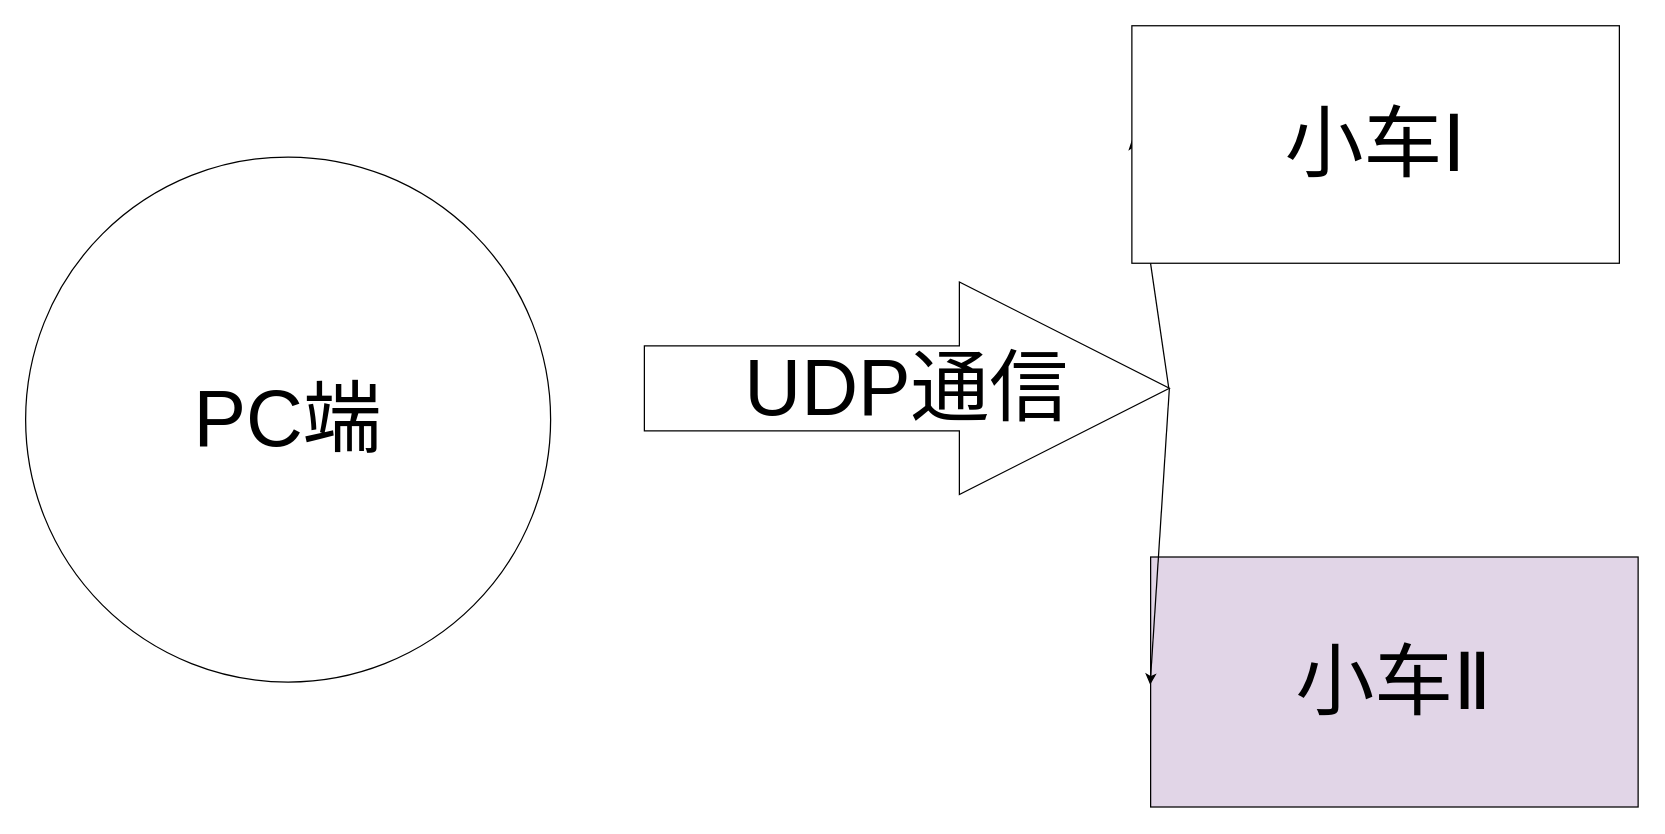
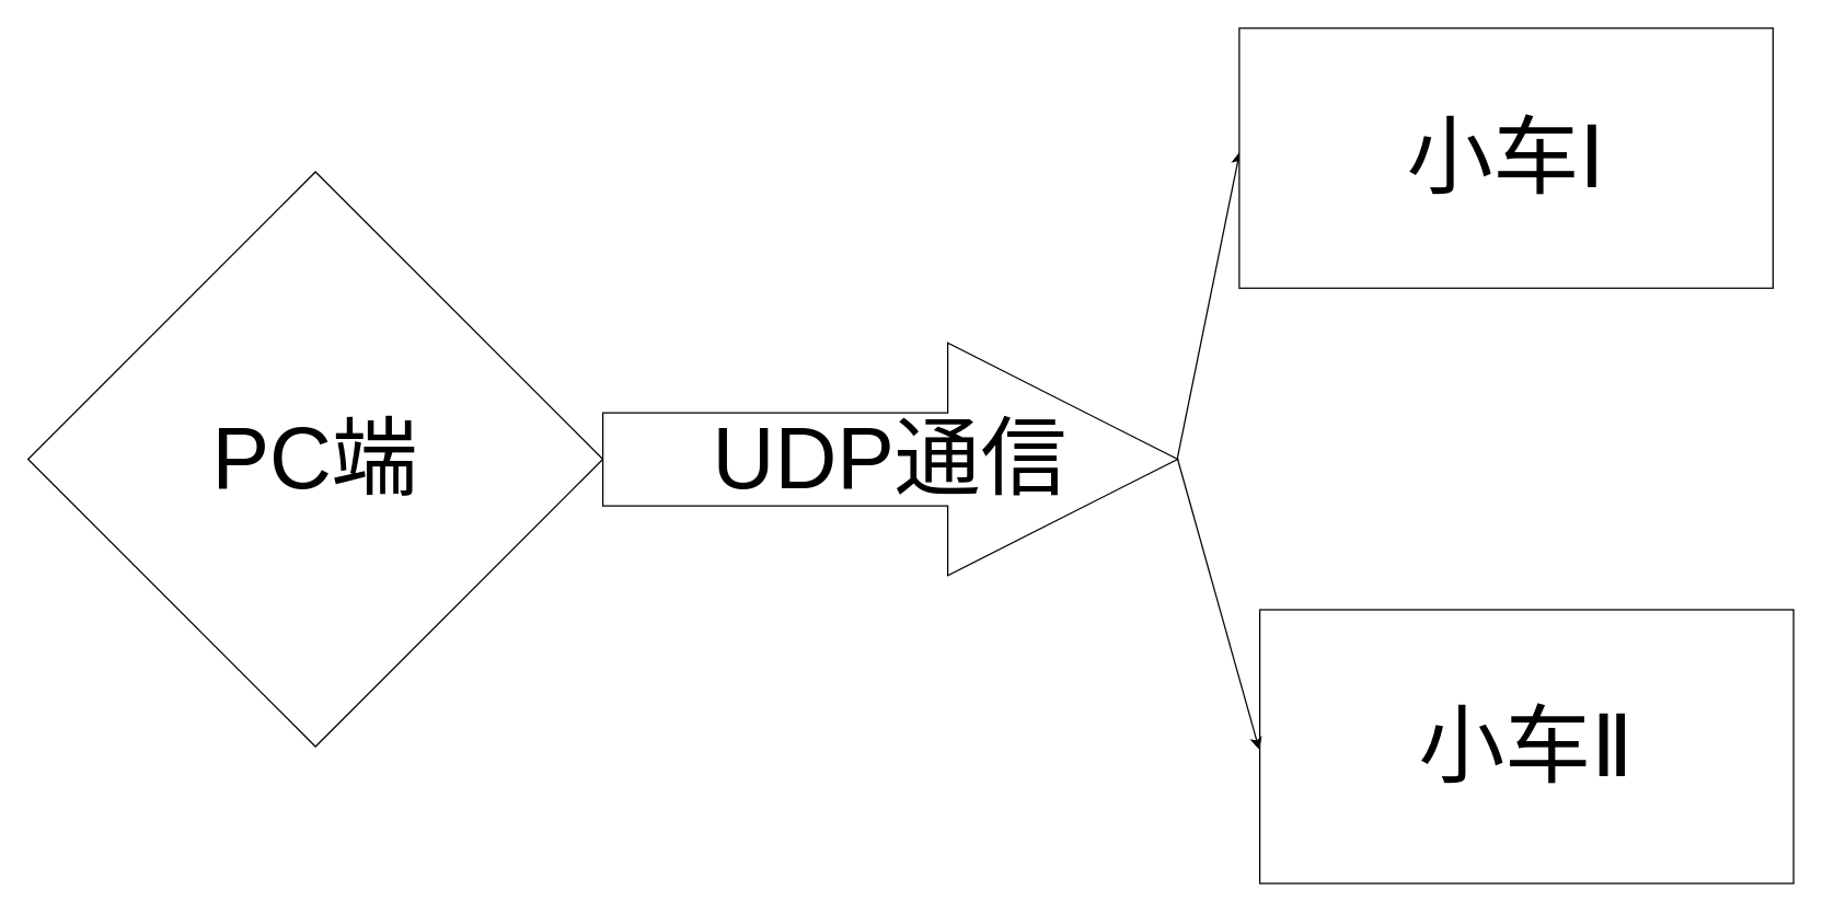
- <mxCell id="4" value="UDP通信" style="shape=singleArrow;whiteSpace=wrap;html=1;arrowWidth=0.4;arrowSize=0.4;fontSize=63;" parent="1" vertex="1"><mxGeometry x="515" y="225" width="420" height="170" as="geometry" /></mxCell>
+ <mxCell id="4" value="UDP通信" style="shape=singleArrow;whiteSpace=wrap;html=1;arrowWidth=0.4;arrowSize=0.4;fontSize=63;" parent="1" vertex="1"><mxGeometry x="440" y="250" width="420" height="170" as="geometry" /></mxCell>
- <mxCell id="2" value="PC端" style="ellipse;whiteSpace=wrap;html=1;aspect=fixed;fontSize=63;" parent="1" vertex="1"><mxGeometry x="20" y="125" width="420" height="420" as="geometry" /></mxCell>
+ <mxCell id="2" value="PC端" style="rhombus;whiteSpace=wrap;html=1;aspect=fixed;fontSize=63;" parent="1" vertex="1"><mxGeometry x="20" y="125" width="420" height="420" as="geometry" /></mxCell>
- <mxCell id="6" value="小车Ⅱ" style="whiteSpace=wrap;html=1;fontSize=63;rotation=0;fillColor=#e1d5e7;" parent="1" vertex="1"><mxGeometry x="920" y="445" width="390" height="200" as="geometry" /></mxCell>
+ <mxCell id="6" value="小车Ⅱ" style="whiteSpace=wrap;html=1;fontSize=63;rotation=0;" parent="1" vertex="1"><mxGeometry x="920" y="445" width="390" height="200" as="geometry" /></mxCell>
